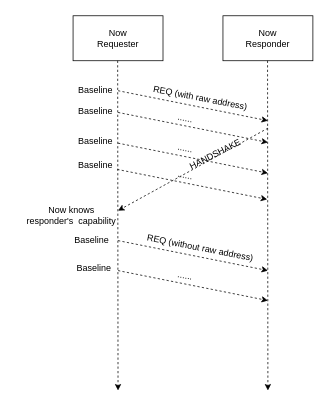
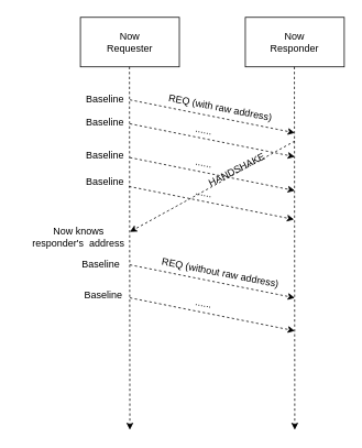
- <mxCell id="21" value="Now knows &lt;br&gt;responder's &amp;nbsp;capability" style="text;html=1;strokeColor=none;fillColor=none;align=center;verticalAlign=middle;whiteSpace=wrap;rounded=0;" parent="1" vertex="1"><mxGeometry x="20" y="277" width="150" height="20" as="geometry" /></mxCell>
+ <mxCell id="21" value="Now knows &lt;br&gt;responder's &amp;nbsp;address" style="text;html=1;strokeColor=none;fillColor=none;align=center;verticalAlign=middle;whiteSpace=wrap;rounded=0;" parent="1" vertex="1"><mxGeometry x="20" y="277" width="150" height="20" as="geometry" /></mxCell>
